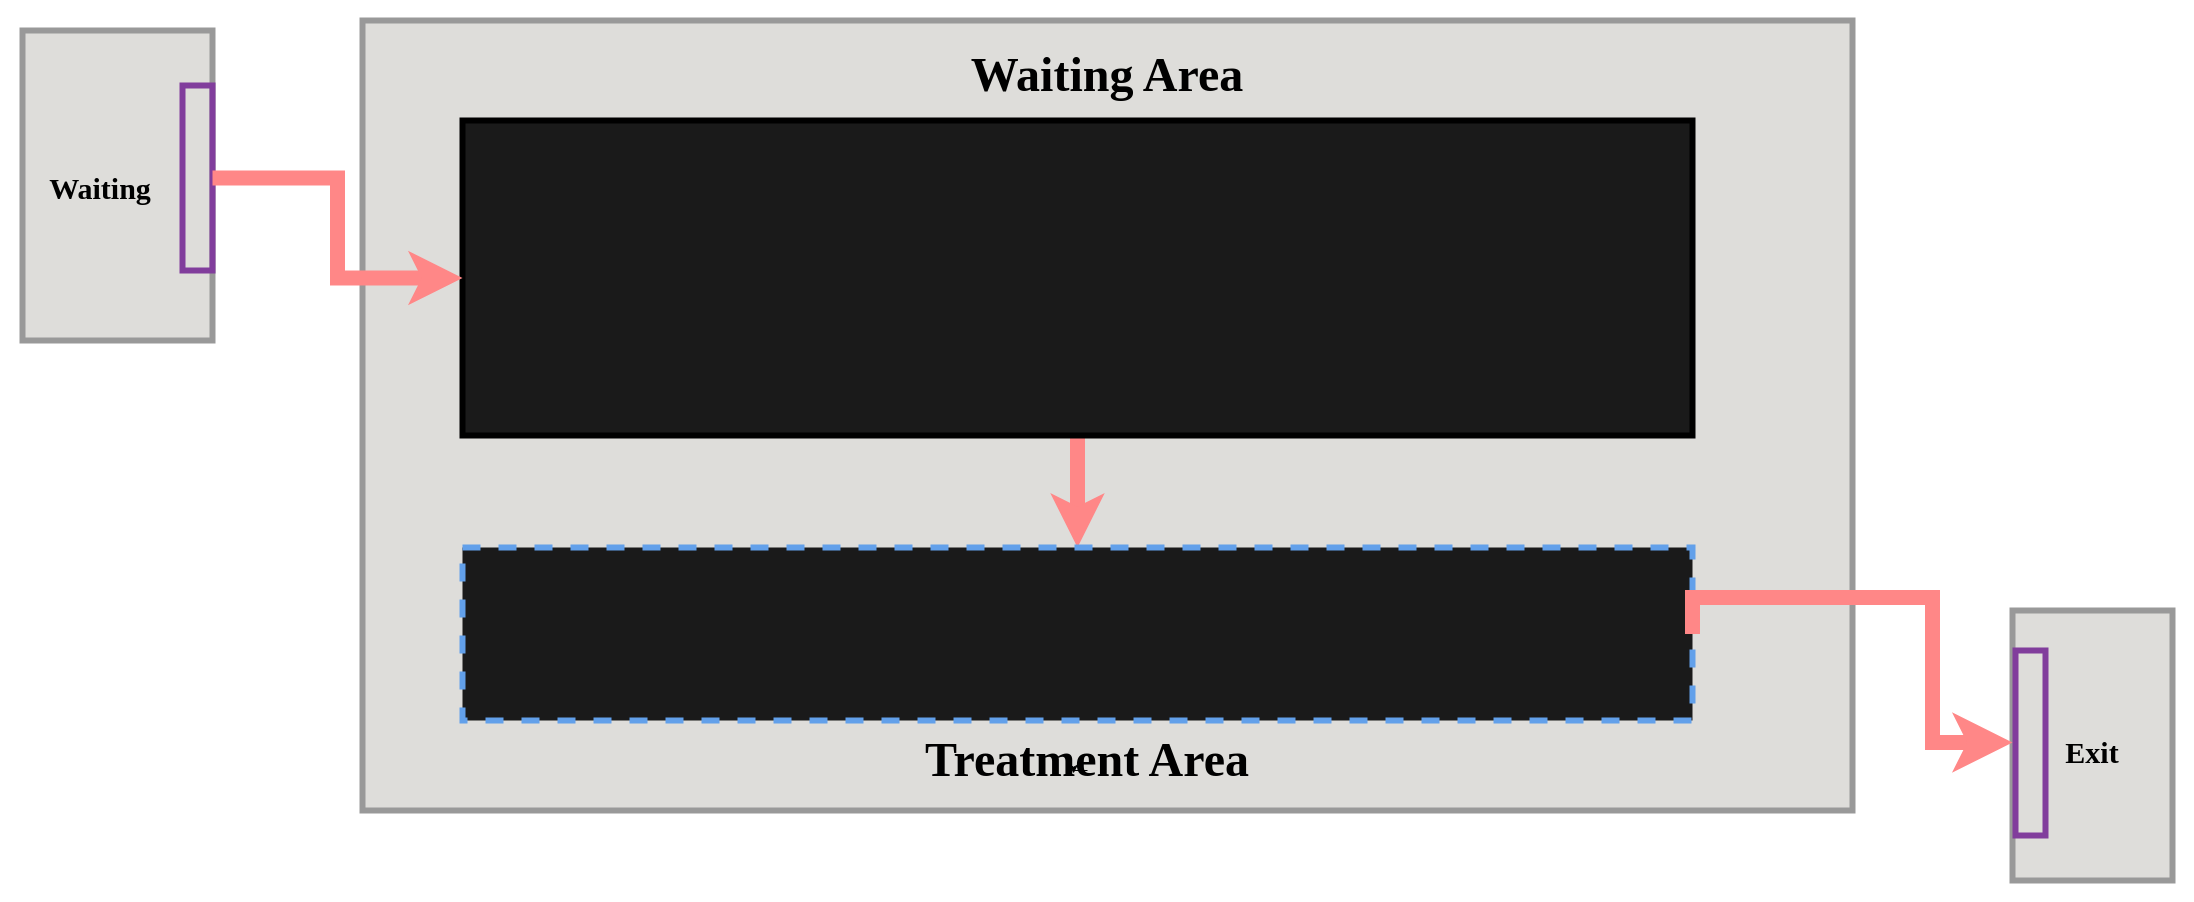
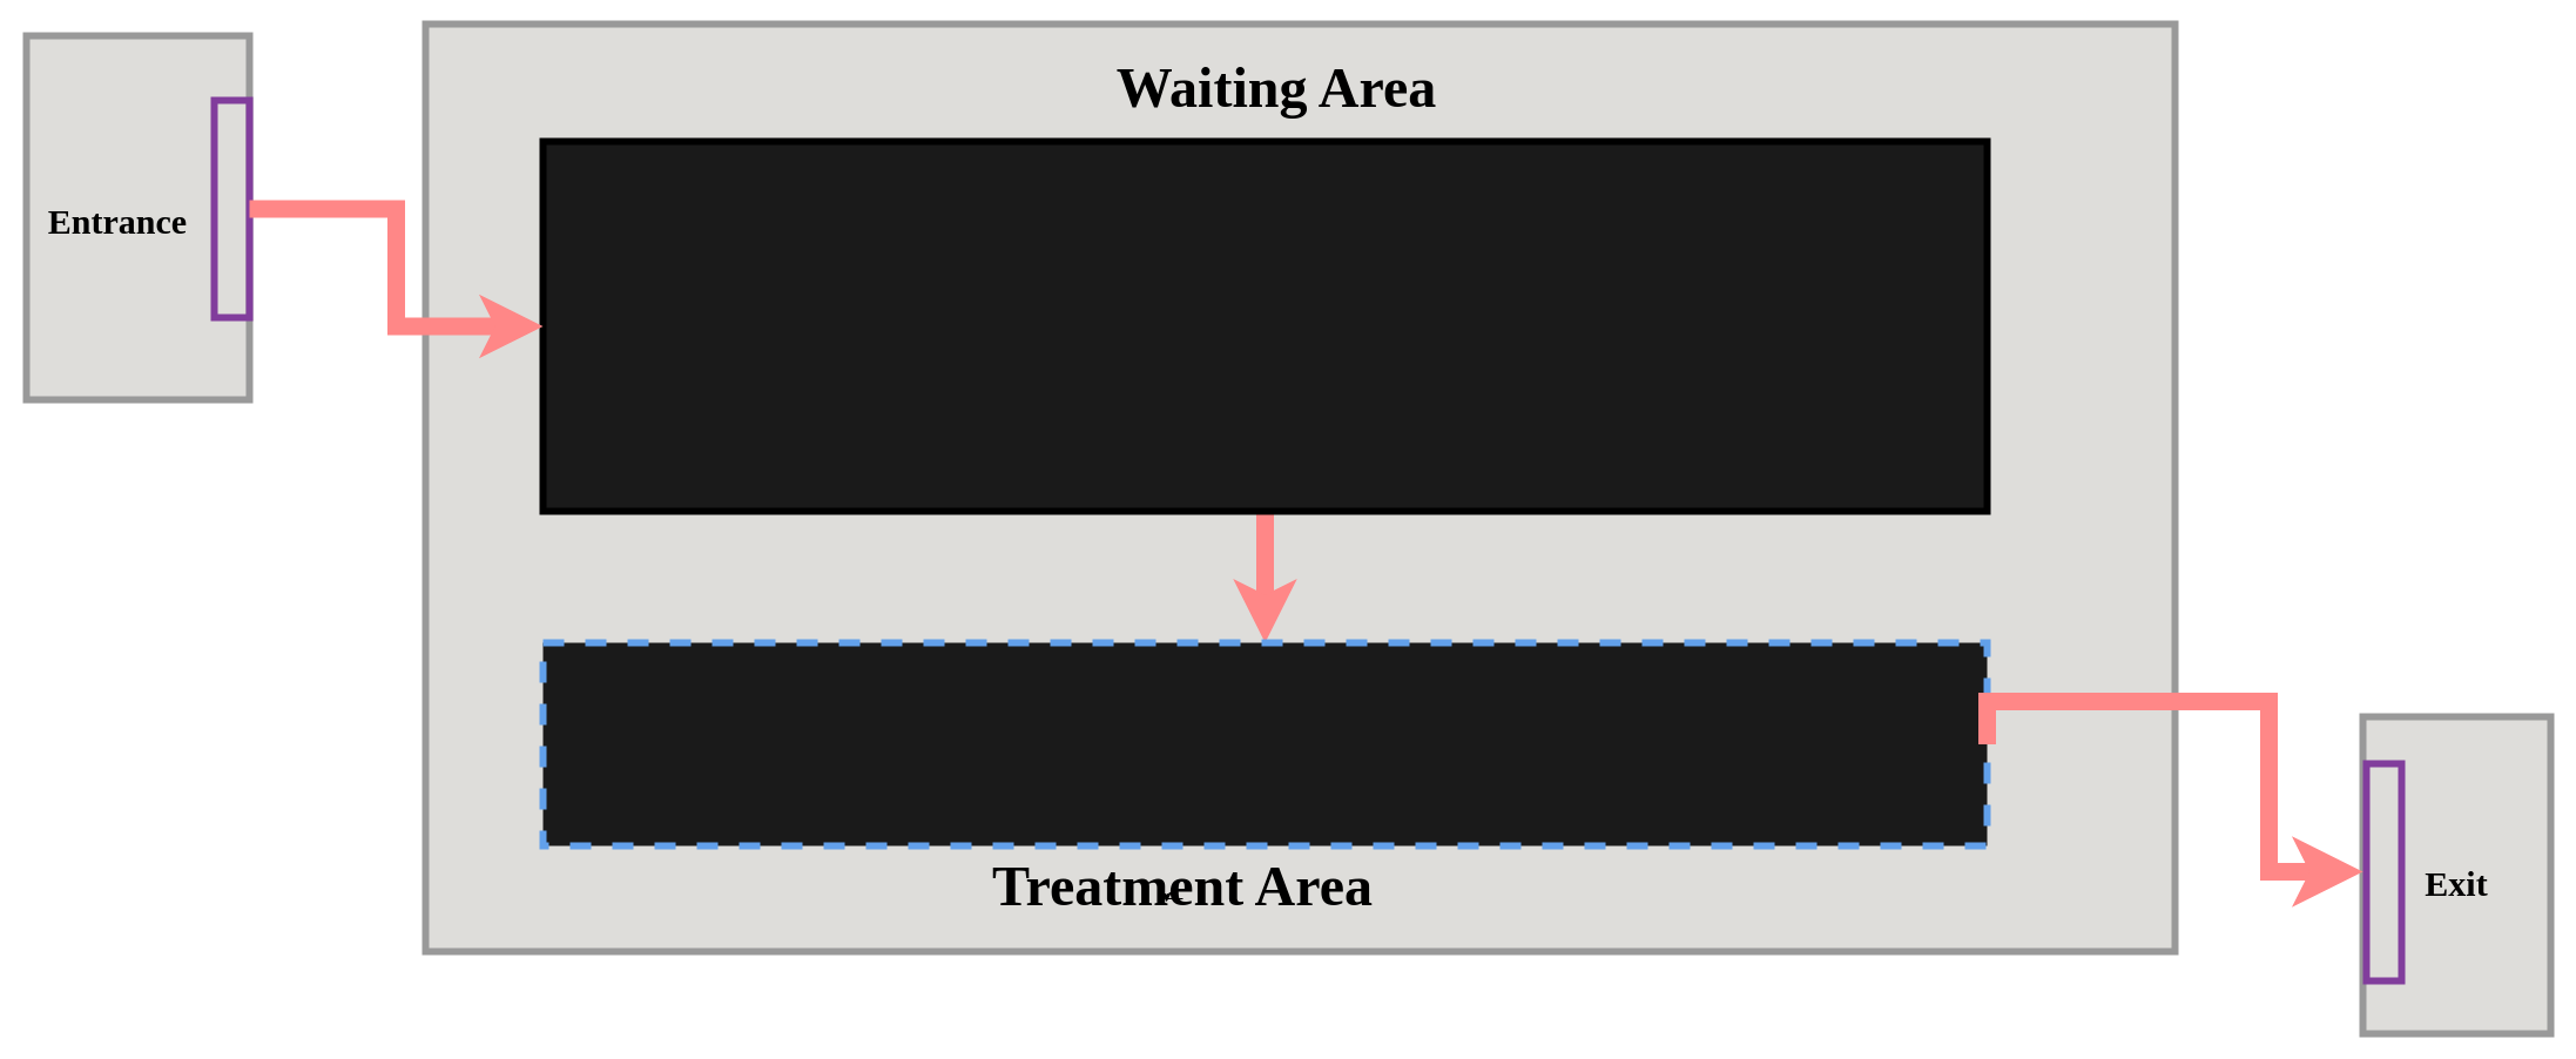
- <mxCell id="12" value="&lt;font style=&quot;font-size: 48px;&quot; face=&quot;Lexend&quot;&gt;&lt;b&gt;Waiting Area&lt;br&gt;&lt;/b&gt;&lt;/font&gt;" style="text;html=1;strokeColor=none;fillColor=none;align=center;verticalAlign=middle;whiteSpace=wrap;rounded=0;fontSize=60;" parent="1" vertex="1"><mxGeometry x="492" y="55" width="1230" height="30" as="geometry" /></mxCell>
+ <mxCell id="12" value="&lt;font style=&quot;font-size: 48px;&quot; face=&quot;Lexend&quot;&gt;&lt;b&gt;Waiting Area&lt;br&gt;&lt;/b&gt;&lt;/font&gt;" style="text;html=1;strokeColor=none;fillColor=none;align=center;verticalAlign=middle;whiteSpace=wrap;rounded=0;fontSize=60;" parent="1" vertex="1"><mxGeometry x="472" y="55" width="1230" height="30" as="geometry" /></mxCell>
- <mxCell id="7" value="&lt;font size=&quot;1&quot; face=&quot;Lexend&quot;&gt;&lt;b style=&quot;font-size: 30px;&quot;&gt;Waiting&lt;/b&gt;&lt;/font&gt;" style="text;html=1;strokeColor=none;fillColor=none;align=center;verticalAlign=middle;whiteSpace=wrap;rounded=0;fontSize=60;strokeWidth=30;" parent="1" vertex="1"><mxGeometry x="20" y="142.5" width="160" height="70" as="geometry" /></mxCell>
+ <mxCell id="7" value="&lt;font size=&quot;1&quot; face=&quot;Lexend&quot;&gt;&lt;b style=&quot;font-size: 30px;&quot;&gt;Entrance&lt;/b&gt;&lt;/font&gt;" style="text;html=1;strokeColor=none;fillColor=none;align=center;verticalAlign=middle;whiteSpace=wrap;rounded=0;fontSize=60;strokeWidth=30;" parent="1" vertex="1"><mxGeometry x="20" y="142.5" width="160" height="70" as="geometry" /></mxCell>
- <mxCell id="13" value="&lt;font style=&quot;font-size: 48px;&quot; face=&quot;Lexend&quot;&gt;&lt;b&gt;Treatment Area&lt;br&gt;&lt;/b&gt;&lt;/font&gt;" style="text;html=1;strokeColor=none;fillColor=none;align=center;verticalAlign=middle;whiteSpace=wrap;rounded=0;fontSize=60;" parent="1" vertex="1"><mxGeometry x="797" y="740" width="580" height="30" as="geometry" /></mxCell>
+ <mxCell id="13" value="&lt;font style=&quot;font-size: 48px;&quot; face=&quot;Lexend&quot;&gt;&lt;b&gt;Treatment Area&lt;br&gt;&lt;/b&gt;&lt;/font&gt;" style="text;html=1;strokeColor=none;fillColor=none;align=center;verticalAlign=middle;whiteSpace=wrap;rounded=0;fontSize=60;" parent="1" vertex="1"><mxGeometry x="717" y="735" width="580" height="30" as="geometry" /></mxCell>
